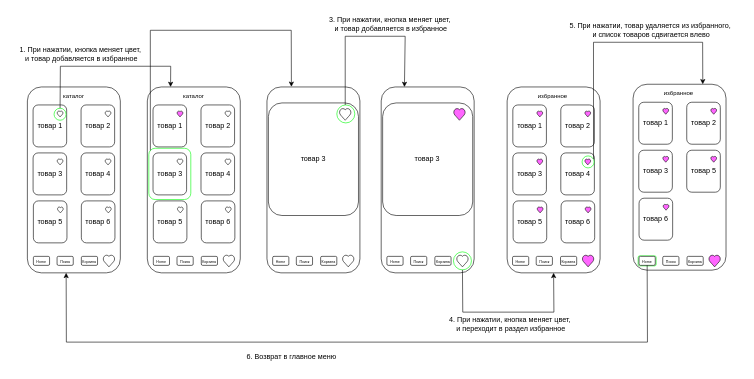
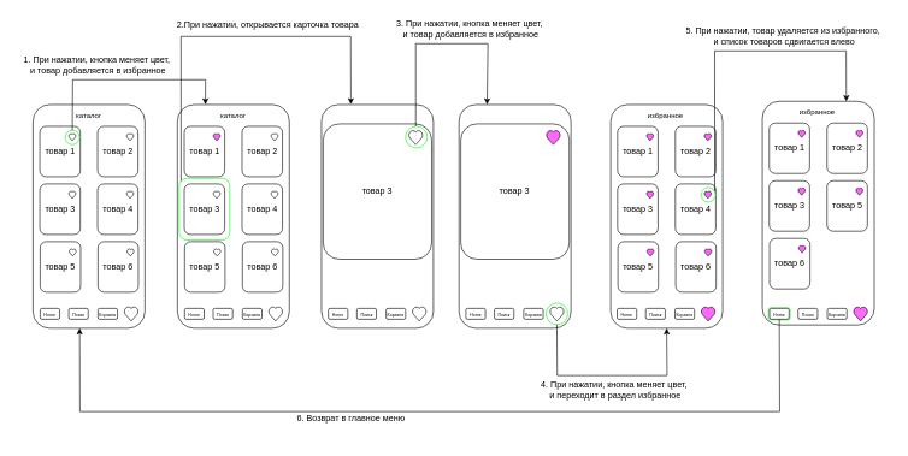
+ <mxCell id="94" value="2.При нажатии, открывается карточка товара" style="text;html=1;align=center;verticalAlign=middle;resizable=0;points=[];autosize=1;strokeColor=none;fillColor=none;" parent="1" vertex="1"><mxGeometry x="230" y="20" width="280" height="30" as="geometry" /></mxCell>
- <mxCell id="91" value="&lt;font style=&quot;font-size: 12px;&quot;&gt;6. Возврат в главное меню&lt;/font&gt;" style="text;html=1;align=center;verticalAlign=middle;resizable=0;points=[];autosize=1;strokeColor=none;fillColor=none;" parent="1" vertex="1"><mxGeometry x="400" y="580" width="170" height="30" as="geometry" /></mxCell>
+ <mxCell id="91" value="&lt;font style=&quot;font-size: 12px;&quot;&gt;6. Возврат в главное меню&lt;/font&gt;" style="text;html=1;align=center;verticalAlign=middle;resizable=0;points=[];autosize=1;strokeColor=none;fillColor=none;" parent="1" vertex="1"><mxGeometry x="400" y="565" width="170" height="30" as="geometry" /></mxCell>
